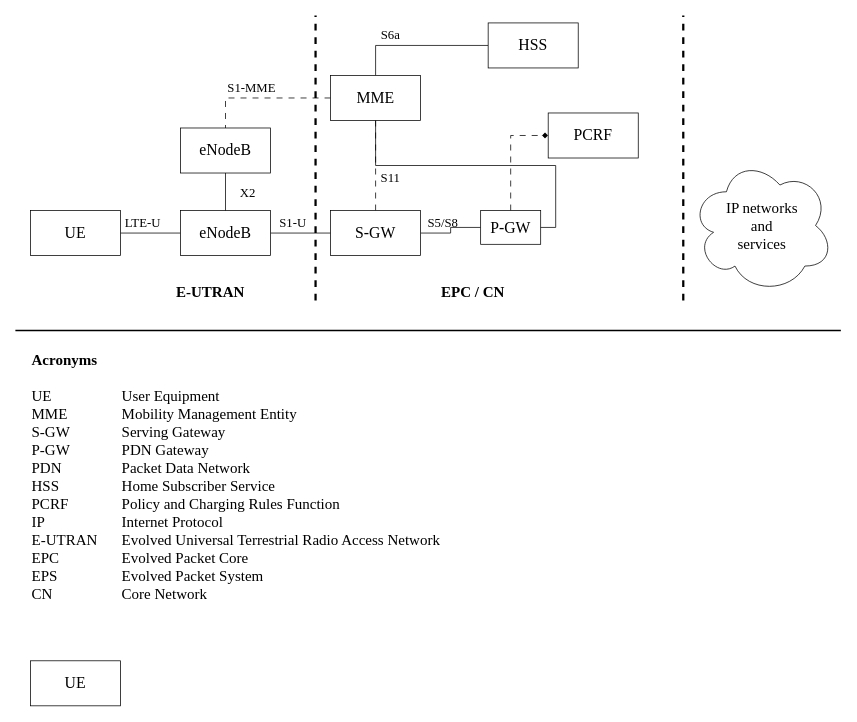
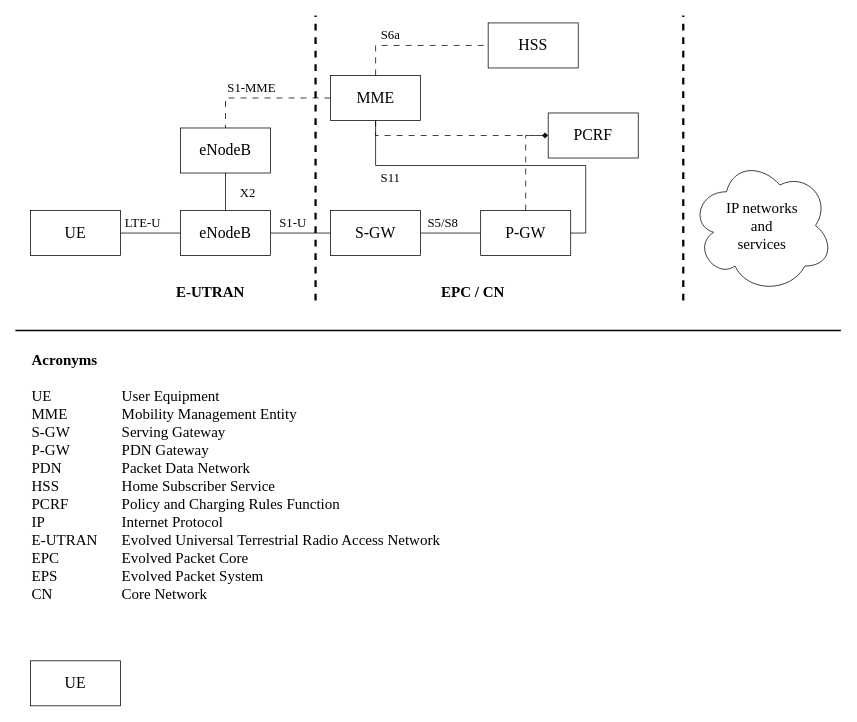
- <mxCell id="8" style="edgeStyle=orthogonalEdgeStyle;rounded=0;orthogonalLoop=1;jettySize=auto;html=1;exitX=0.5;exitY=0;exitDx=0;exitDy=0;entryX=0;entryY=0.5;entryDx=0;entryDy=0;dashed=0;dashPattern=8 8;endArrow=none;startFill=0;fontFamily=Times New Roman;verticalAlign=top;" parent="1" source="10" target="15" edge="1"><mxGeometry relative="1" as="geometry" /></mxCell>
+ <mxCell id="8" style="edgeStyle=orthogonalEdgeStyle;rounded=0;orthogonalLoop=1;jettySize=auto;html=1;exitX=0.5;exitY=0;exitDx=0;exitDy=0;entryX=0;entryY=0.5;entryDx=0;entryDy=0;dashed=1;dashPattern=8 8;endArrow=none;startFill=0;fontFamily=Times New Roman;verticalAlign=top;" parent="1" source="10" target="15" edge="1"><mxGeometry relative="1" as="geometry" /></mxCell>
- <mxCell id="7" style="edgeStyle=orthogonalEdgeStyle;rounded=0;orthogonalLoop=1;jettySize=auto;html=1;entryX=0.5;entryY=0;entryDx=0;entryDy=0;exitX=0.5;exitY=1;exitDx=0;exitDy=0;dashed=1;dashPattern=8 8;endArrow=none;startFill=0;fontFamily=Times New Roman;verticalAlign=top;" parent="1" source="10" target="12" edge="1"><mxGeometry relative="1" as="geometry"><mxPoint x="490" y="240" as="sourcePoint" /></mxGeometry></mxCell>
+ <mxCell id="7" style="edgeStyle=orthogonalEdgeStyle;rounded=0;orthogonalLoop=1;jettySize=auto;html=1;exitX=0.5;exitY=1;exitDx=0;exitDy=0;dashed=1;dashPattern=8 8;endArrow=none;startFill=0;fontFamily=Times New Roman;verticalAlign=top;" parent="1" source="10" target="16" edge="1"><mxGeometry relative="1" as="geometry"><mxPoint x="490" y="240" as="sourcePoint" /></mxGeometry></mxCell>
- <mxCell id="14" value="P-GW" style="rounded=0;whiteSpace=wrap;html=1;fontFamily=Times New Roman;verticalAlign=middle;fontSize=21;" parent="1" vertex="1"><mxGeometry x="640" y="280" width="80" height="45" as="geometry" /></mxCell>
+ <mxCell id="14" value="P-GW" style="rounded=0;whiteSpace=wrap;html=1;fontFamily=Times New Roman;verticalAlign=middle;fontSize=21;" parent="1" vertex="1"><mxGeometry x="640" y="280" width="120" height="60" as="geometry" /></mxCell>
